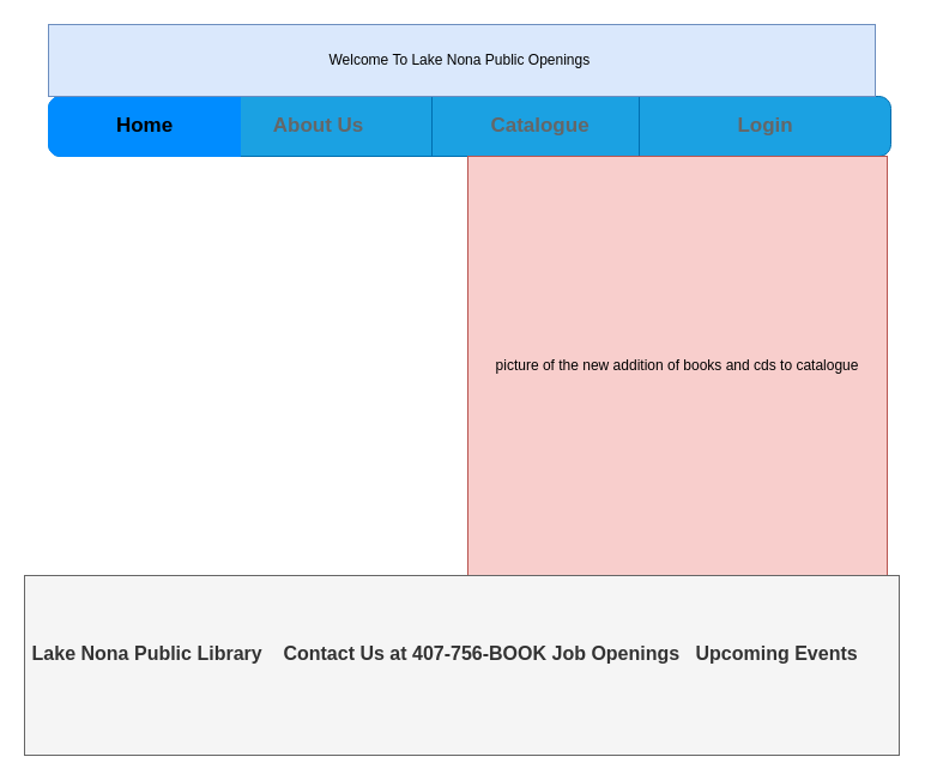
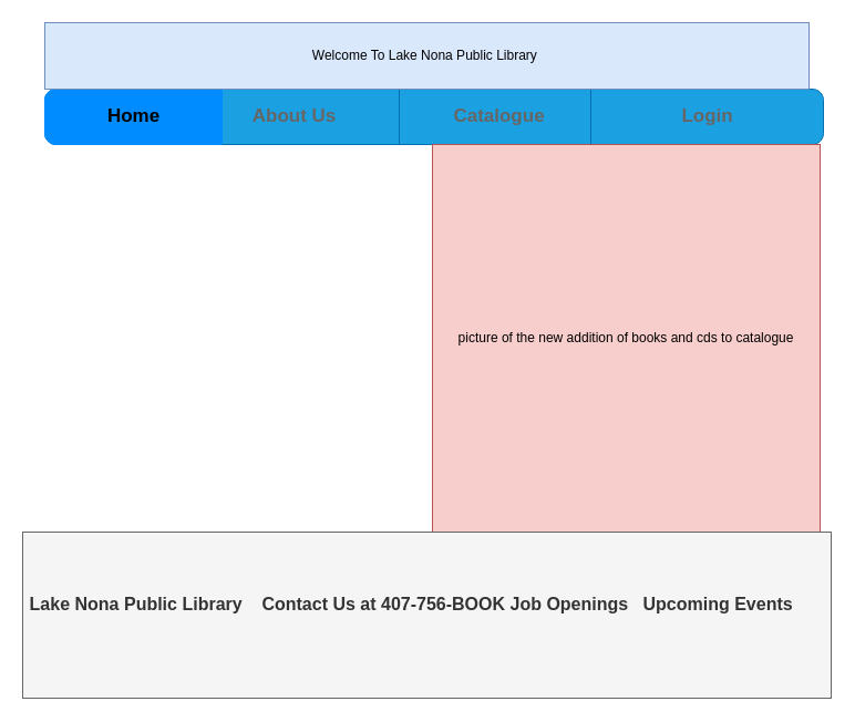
- <mxCell id="7" value="Welcome To Lake Nona Public Openings&amp;nbsp;" style="rounded=0;whiteSpace=wrap;html=1;fillColor=#dae8fc;strokeColor=#6c8ebf;" vertex="1" parent="1"><mxGeometry x="40" y="20" width="690" height="60" as="geometry" /></mxCell>
+ <mxCell id="7" value="Welcome To Lake Nona Public Library&amp;nbsp;" style="rounded=0;whiteSpace=wrap;html=1;fillColor=#dae8fc;strokeColor=#6c8ebf;" vertex="1" parent="1"><mxGeometry x="40" y="20" width="690" height="60" as="geometry" /></mxCell>
